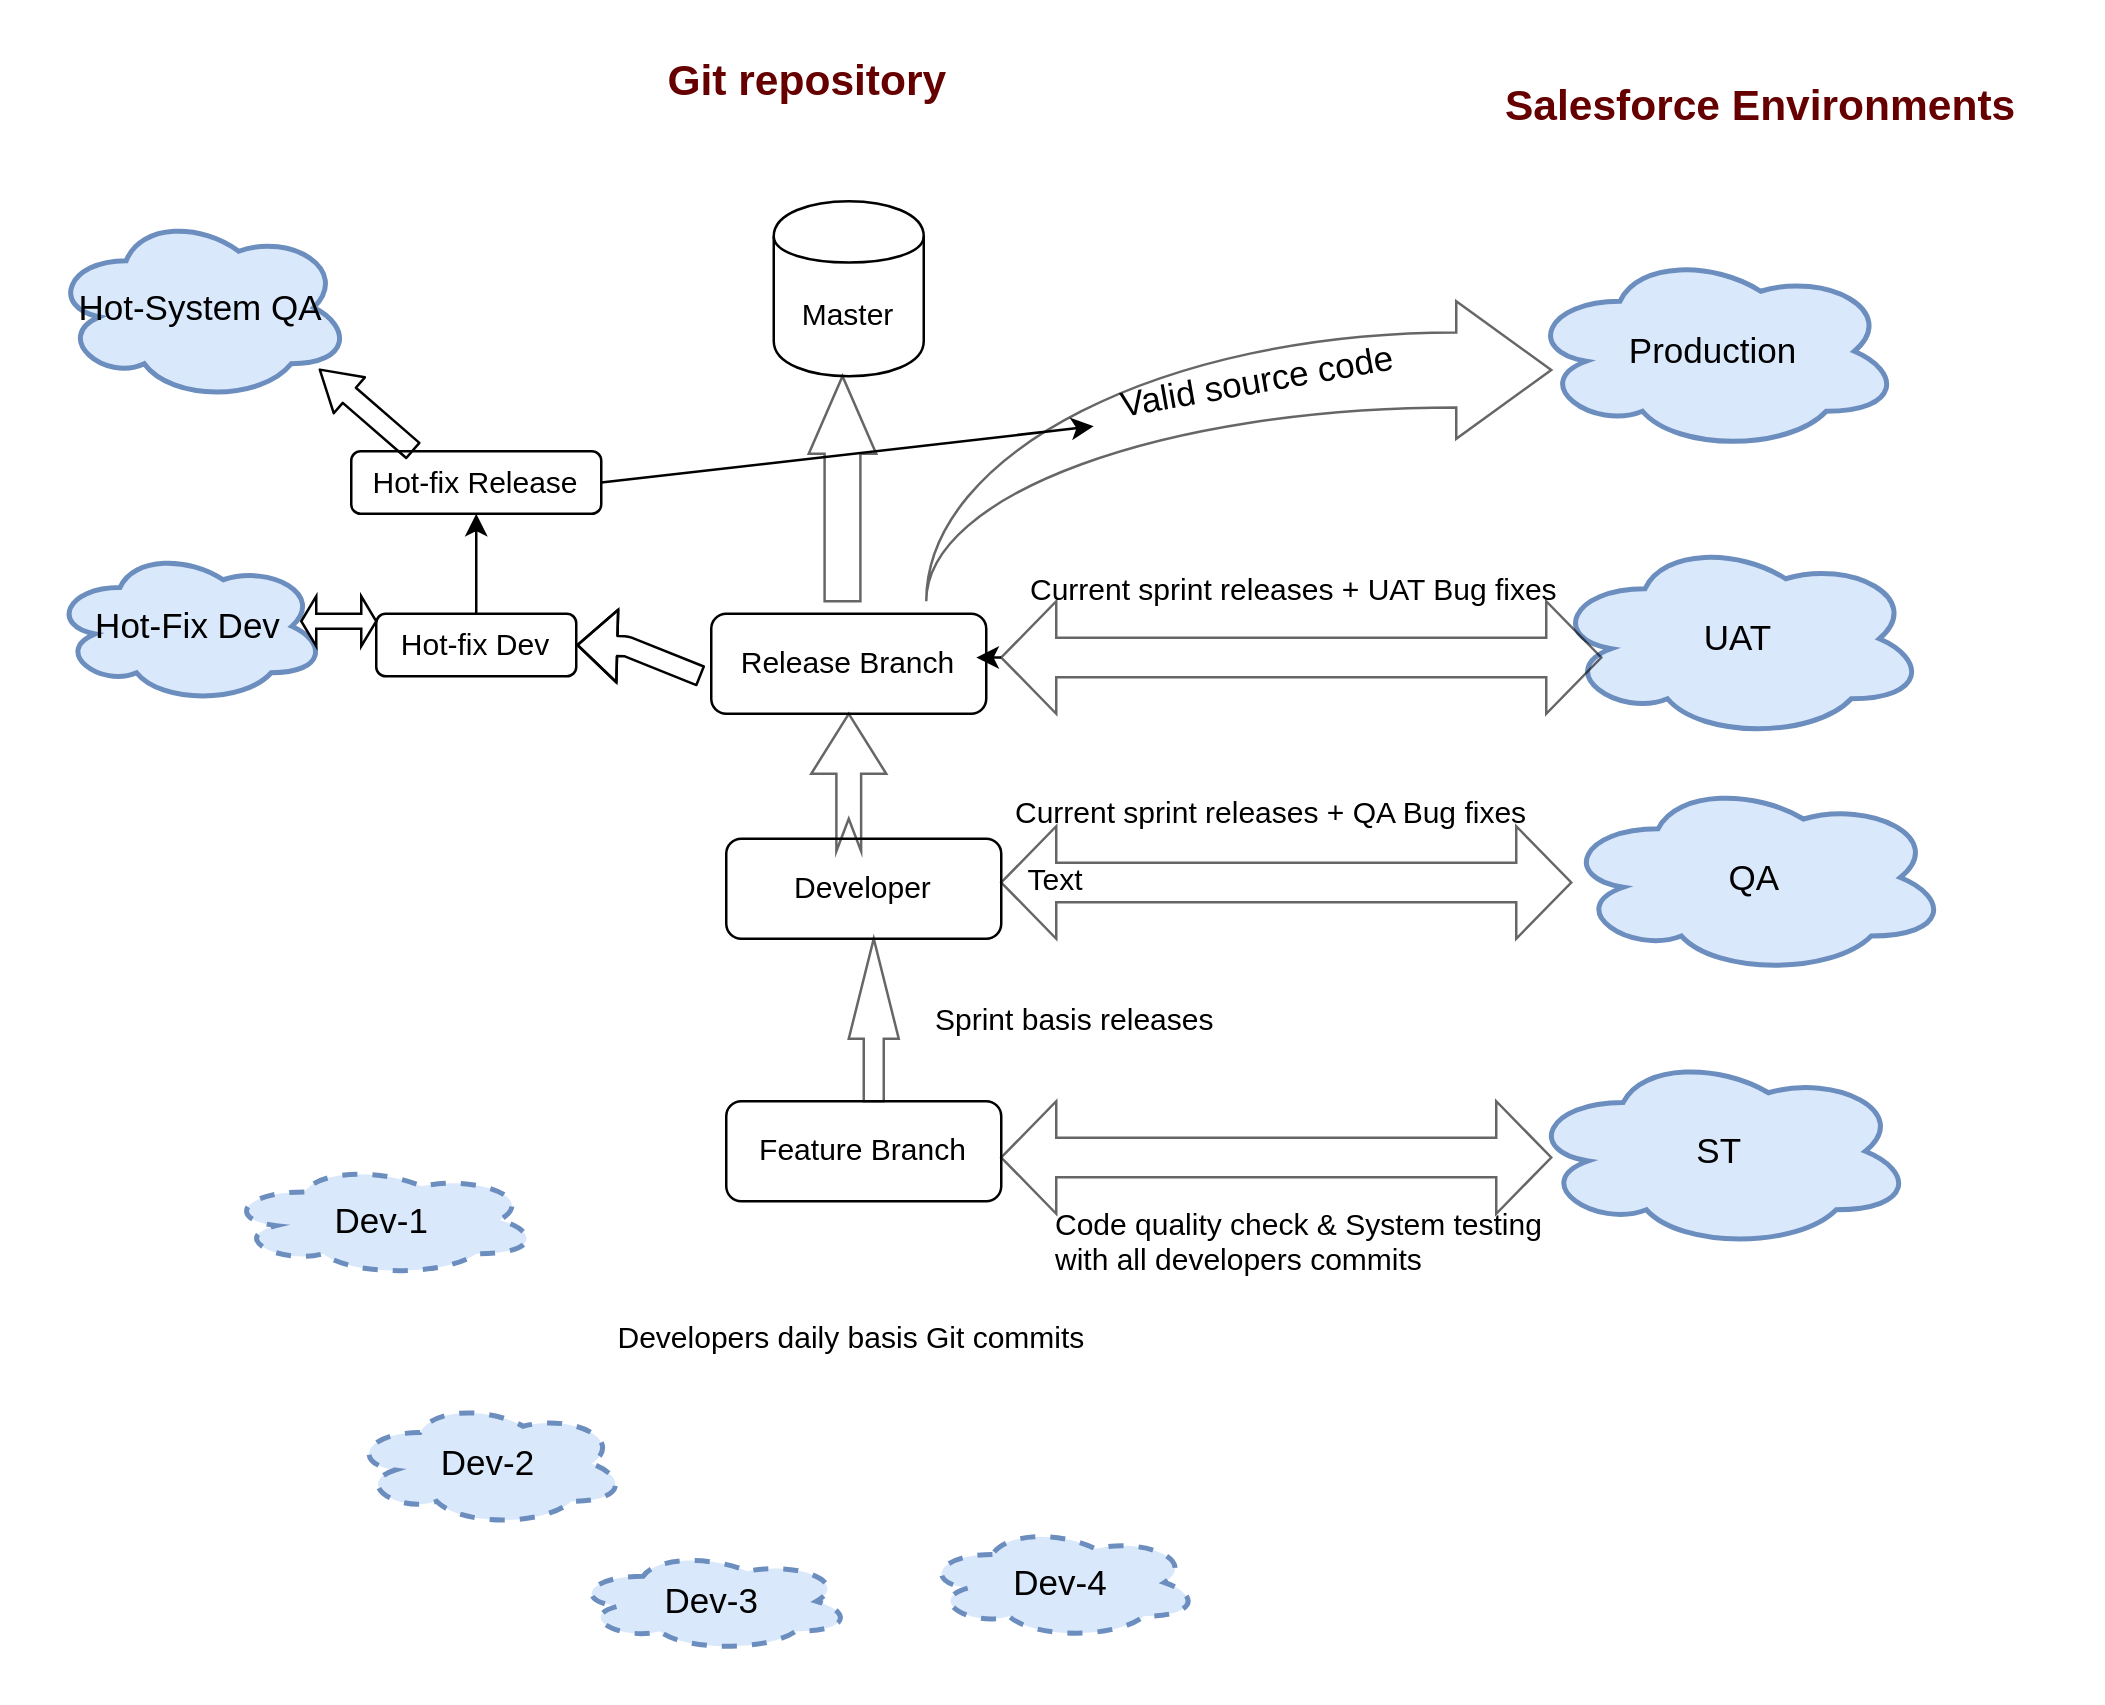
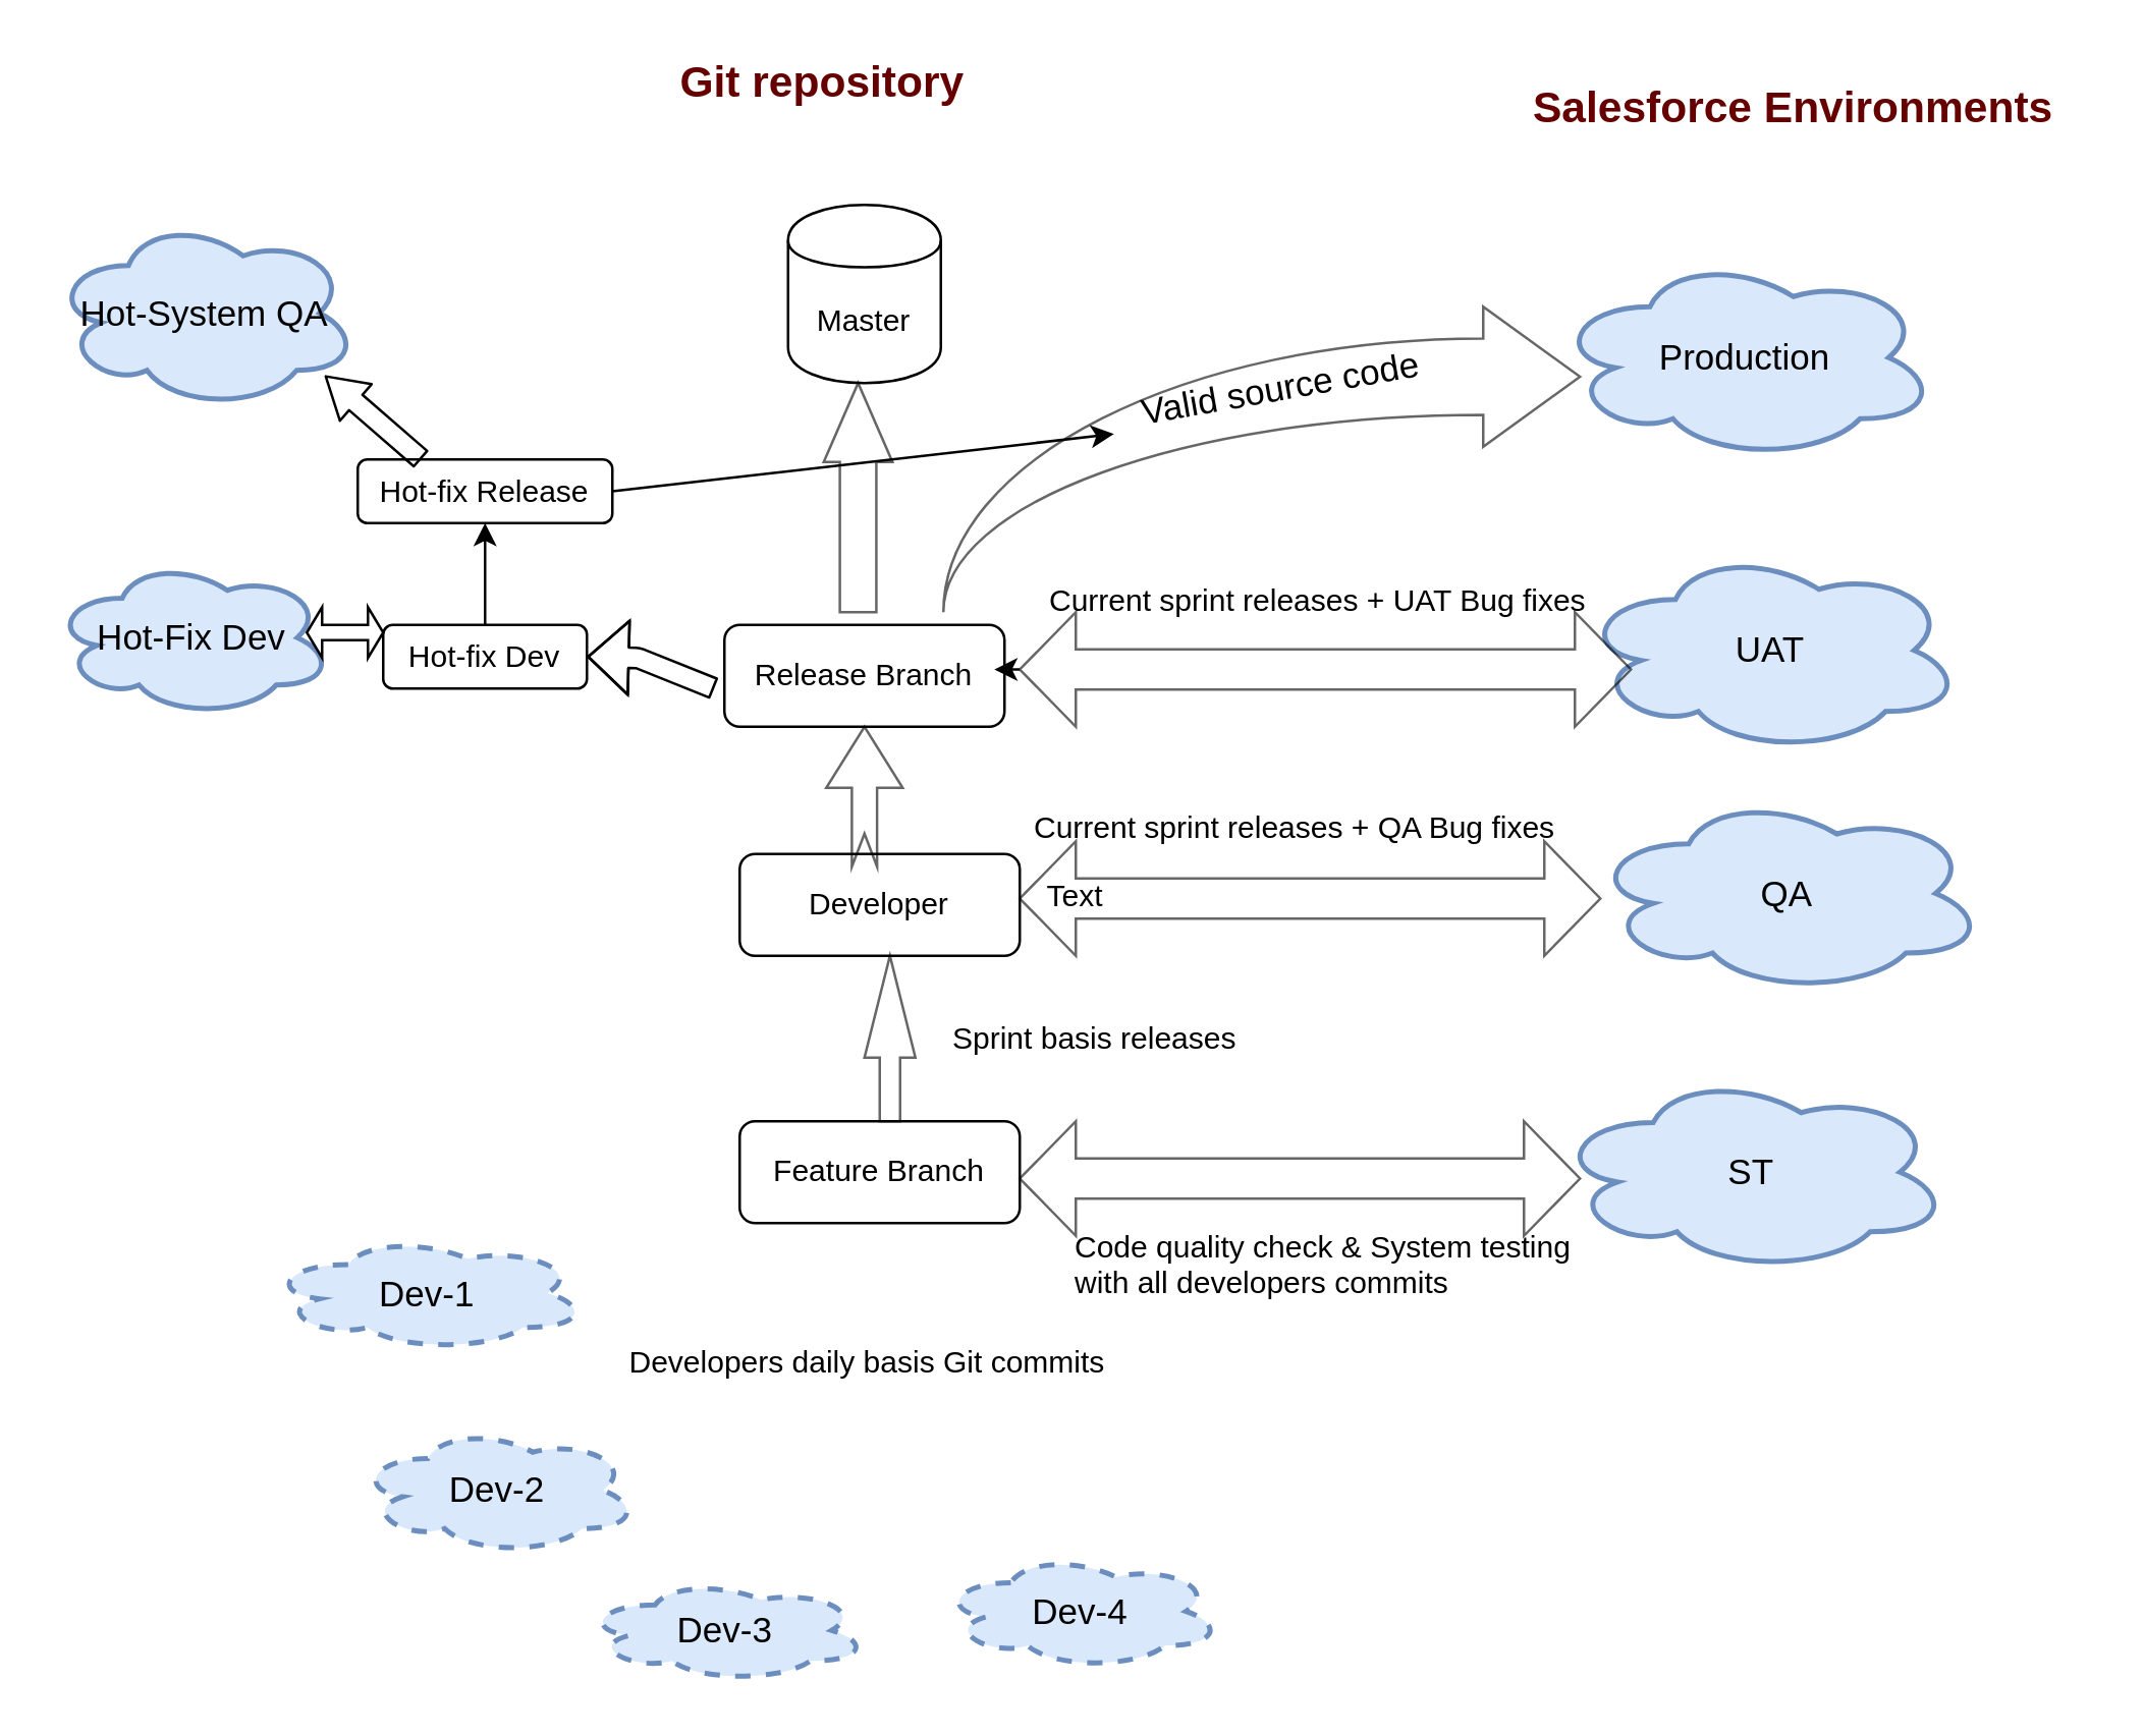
- <mxCell id="39" value="Dev-1" style="ellipse;shape=cloud;strokeWidth=2;fontSize=14;whiteSpace=wrap;html=1;align=center;fillColor=#dae8fc;strokeColor=#6c8ebf;dashed=1;" vertex="1" parent="1"><mxGeometry x="90" y="465" width="125" height="45" as="geometry" /></mxCell>
+ <mxCell id="39" value="Dev-1" style="ellipse;shape=cloud;strokeWidth=2;fontSize=14;whiteSpace=wrap;html=1;align=center;fillColor=#dae8fc;strokeColor=#6c8ebf;dashed=1;" vertex="1" parent="1"><mxGeometry x="105" y="485" width="125" height="45" as="geometry" /></mxCell>
